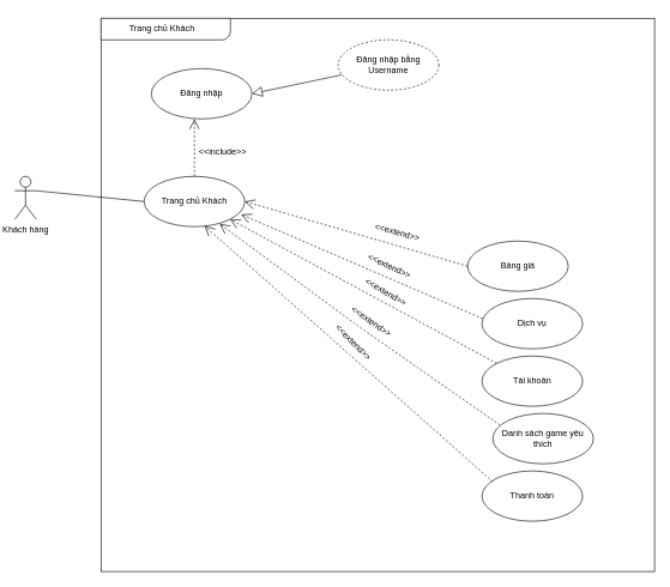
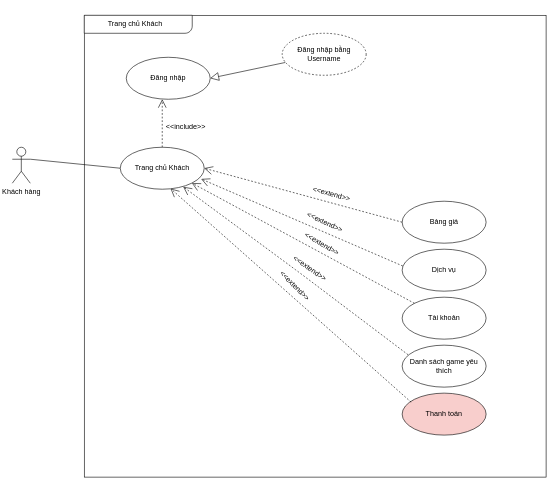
- <mxCell id="22" value="Bảng giá" style="ellipse;whiteSpace=wrap;html=1;strokeColor=#000000;" vertex="1" parent="1"><mxGeometry x="650" y="335" width="140" height="70" as="geometry" /></mxCell>
+ <mxCell id="22" value="Bảng giá" style="ellipse;whiteSpace=wrap;html=1;strokeColor=#000000;" vertex="1" parent="1"><mxGeometry x="670" y="335" width="140" height="70" as="geometry" /></mxCell>
- <mxCell id="14" value="Danh sách game yêu thích" style="ellipse;whiteSpace=wrap;html=1;strokeColor=#000000;" parent="1" vertex="1"><mxGeometry x="685" y="575" width="140" height="70" as="geometry" /></mxCell>
+ <mxCell id="14" value="Danh sách game yêu thích" style="ellipse;whiteSpace=wrap;html=1;strokeColor=#000000;" parent="1" vertex="1"><mxGeometry x="670" y="575" width="140" height="70" as="geometry" /></mxCell>
- <mxCell id="31" value="Thanh toán" style="ellipse;whiteSpace=wrap;html=1;strokeColor=#000000;" vertex="1" parent="1"><mxGeometry x="670" y="655" width="140" height="70" as="geometry" /></mxCell>
+ <mxCell id="31" value="Thanh toán" style="ellipse;whiteSpace=wrap;html=1;strokeColor=#000000;fillColor=#f8cecc;" vertex="1" parent="1"><mxGeometry x="670" y="655" width="140" height="70" as="geometry" /></mxCell>
